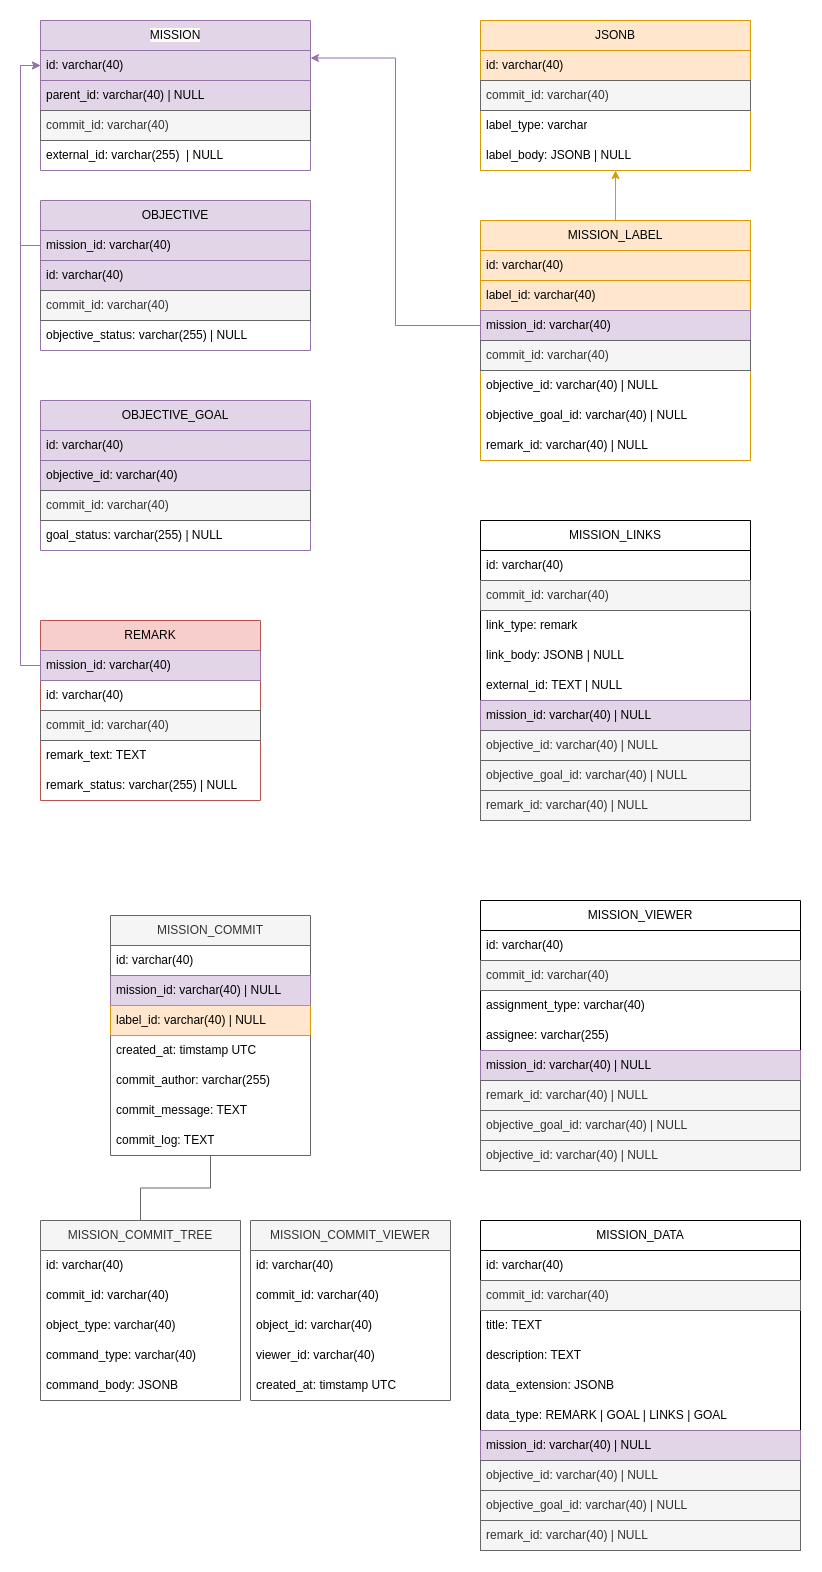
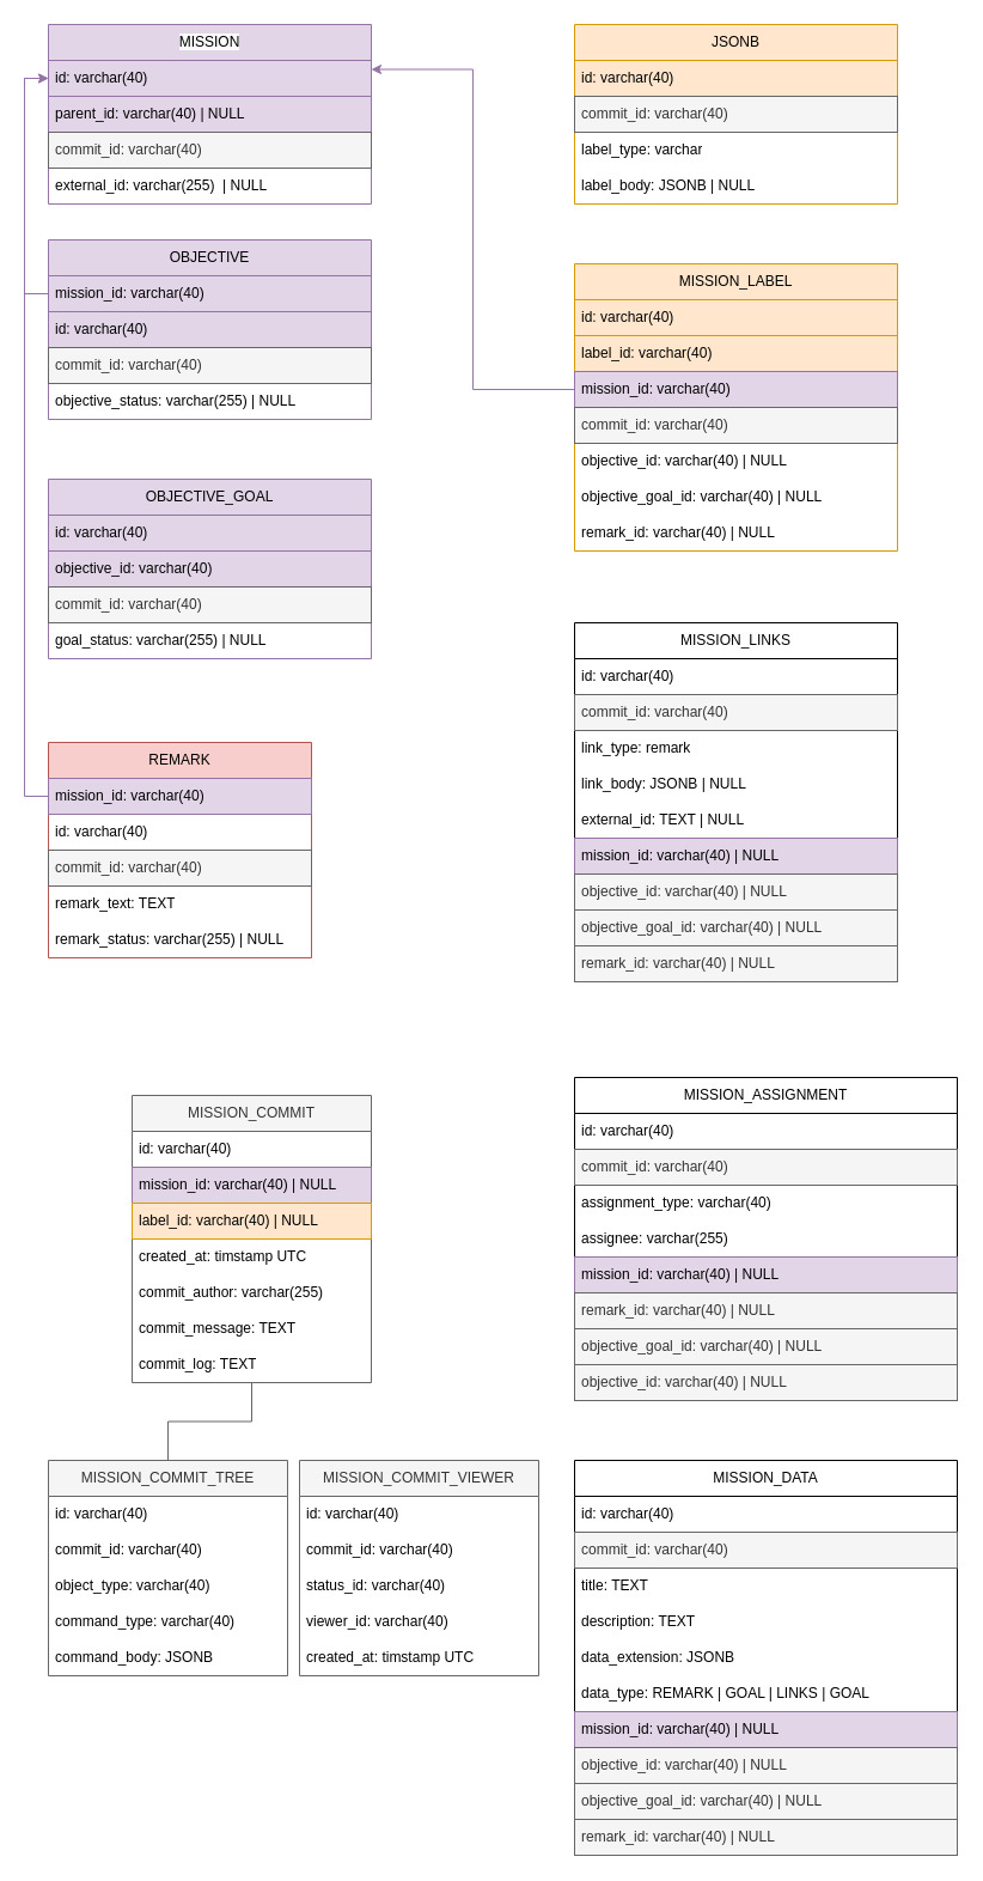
- <mxCell id="38" style="edgeStyle=orthogonalEdgeStyle;rounded=0;orthogonalLoop=1;jettySize=auto;html=1;fillColor=#ffe6cc;strokeColor=#d79b00;" edge="1" parent="1" source="39" target="33"><mxGeometry relative="1" as="geometry" /></mxCell>
- <mxCell id="47" value="MISSION_VIEWER" style="swimlane;fontStyle=0;childLayout=stackLayout;horizontal=1;startSize=30;horizontalStack=0;resizeParent=1;resizeParentMax=0;resizeLast=0;collapsible=1;marginBottom=0;whiteSpace=wrap;html=1;" vertex="1" parent="1"><mxGeometry x="480" y="900" width="320" height="270" as="geometry" /></mxCell>
+ <mxCell id="47" value="MISSION_ASSIGNMENT" style="swimlane;fontStyle=0;childLayout=stackLayout;horizontal=1;startSize=30;horizontalStack=0;resizeParent=1;resizeParentMax=0;resizeLast=0;collapsible=1;marginBottom=0;whiteSpace=wrap;html=1;" vertex="1" parent="1"><mxGeometry x="480" y="900" width="320" height="270" as="geometry" /></mxCell>
- <mxCell id="88" value="object_id: varchar(40)" style="text;strokeColor=none;fillColor=none;align=left;verticalAlign=middle;spacingLeft=4;spacingRight=4;overflow=hidden;points=[[0,0.5],[1,0.5]];portConstraint=eastwest;rotatable=0;whiteSpace=wrap;html=1;" vertex="1" parent="85"><mxGeometry y="90" width="200" height="30" as="geometry" /></mxCell>
+ <mxCell id="88" value="status_id: varchar(40)" style="text;strokeColor=none;fillColor=none;align=left;verticalAlign=middle;spacingLeft=4;spacingRight=4;overflow=hidden;points=[[0,0.5],[1,0.5]];portConstraint=eastwest;rotatable=0;whiteSpace=wrap;html=1;" vertex="1" parent="85"><mxGeometry y="90" width="200" height="30" as="geometry" /></mxCell>
